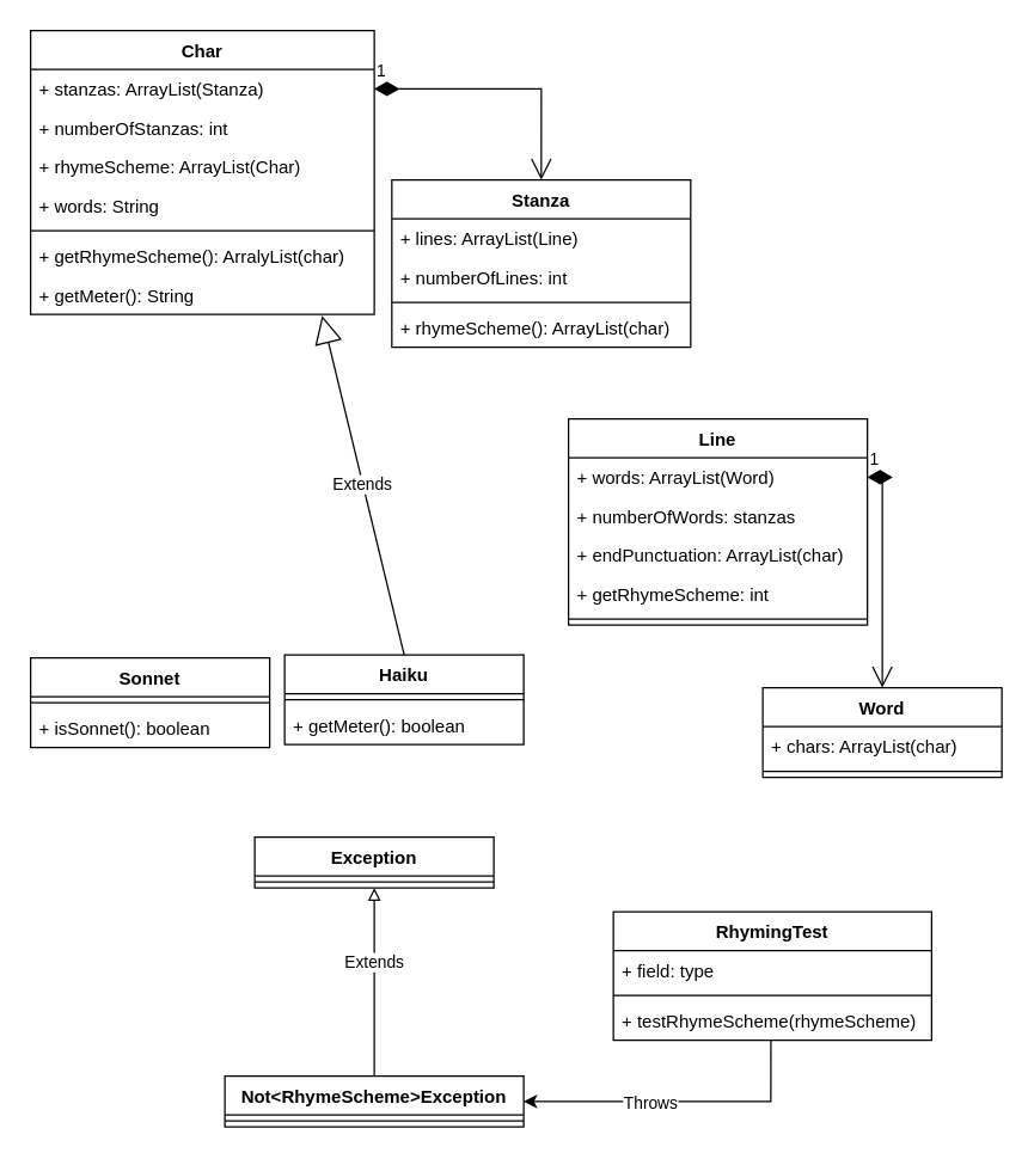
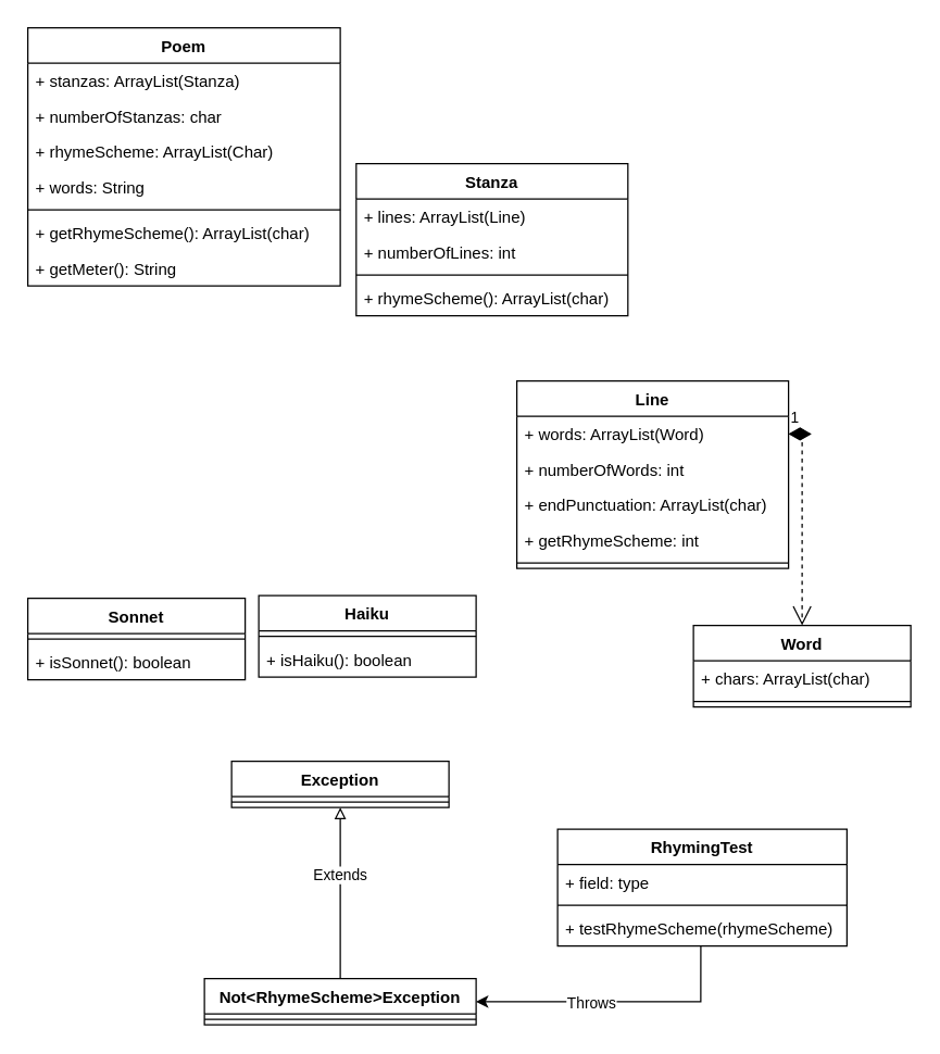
- <mxCell id="2" value="Char" style="swimlane;fontStyle=1;align=center;verticalAlign=top;childLayout=stackLayout;horizontal=1;startSize=26;horizontalStack=0;resizeParent=1;resizeParentMax=0;resizeLast=0;collapsible=1;marginBottom=0;" parent="1" vertex="1"><mxGeometry x="20" y="20" width="230" height="190" as="geometry" /></mxCell>
+ <mxCell id="2" value="Poem" style="swimlane;fontStyle=1;align=center;verticalAlign=top;childLayout=stackLayout;horizontal=1;startSize=26;horizontalStack=0;resizeParent=1;resizeParentMax=0;resizeLast=0;collapsible=1;marginBottom=0;" parent="1" vertex="1"><mxGeometry x="20" y="20" width="230" height="190" as="geometry" /></mxCell>
- <mxCell id="36" value="1" style="endArrow=open;html=1;endSize=12;startArrow=diamondThin;startSize=14;startFill=1;edgeStyle=orthogonalEdgeStyle;align=left;verticalAlign=bottom;rounded=0;exitX=1;exitY=0.5;exitDx=0;exitDy=0;entryX=0.5;entryY=0;entryDx=0;entryDy=0;" parent="1" source="3" target="13" edge="1"><mxGeometry x="-1" y="3" relative="1" as="geometry"><mxPoint x="1350" y="680" as="sourcePoint" /><mxPoint x="1540" y="650" as="targetPoint" /></mxGeometry></mxCell>
- <mxCell id="4" value="+ numberOfStanzas: int" style="text;strokeColor=none;fillColor=none;align=left;verticalAlign=top;spacingLeft=4;spacingRight=4;overflow=hidden;rotatable=0;points=[[0,0.5],[1,0.5]];portConstraint=eastwest;" parent="2" vertex="1"><mxGeometry y="52" width="230" height="26" as="geometry" /></mxCell>
+ <mxCell id="4" value="+ numberOfStanzas: char" style="text;strokeColor=none;fillColor=none;align=left;verticalAlign=top;spacingLeft=4;spacingRight=4;overflow=hidden;rotatable=0;points=[[0,0.5],[1,0.5]];portConstraint=eastwest;" parent="2" vertex="1"><mxGeometry y="52" width="230" height="26" as="geometry" /></mxCell>
- <mxCell id="8" value="+ getRhymeScheme(): ArralyList(char)" style="text;strokeColor=none;fillColor=none;align=left;verticalAlign=top;spacingLeft=4;spacingRight=4;overflow=hidden;rotatable=0;points=[[0,0.5],[1,0.5]];portConstraint=eastwest;" parent="2" vertex="1"><mxGeometry y="138" width="230" height="26" as="geometry" /></mxCell>
+ <mxCell id="8" value="+ getRhymeScheme(): ArrayList(char)" style="text;strokeColor=none;fillColor=none;align=left;verticalAlign=top;spacingLeft=4;spacingRight=4;overflow=hidden;rotatable=0;points=[[0,0.5],[1,0.5]];portConstraint=eastwest;" parent="2" vertex="1"><mxGeometry y="138" width="230" height="26" as="geometry" /></mxCell>
- <mxCell id="38" value="Extends" style="endArrow=block;endSize=16;endFill=0;html=1;rounded=0;exitX=0.5;exitY=0;exitDx=0;exitDy=0;entryX=0.848;entryY=1.038;entryDx=0;entryDy=0;entryPerimeter=0;" parent="1" source="10" target="9" edge="1"><mxGeometry width="160" relative="1" as="geometry"><mxPoint x="870" y="890" as="sourcePoint" /><mxPoint x="1030" y="890" as="targetPoint" /></mxGeometry></mxCell>
- <mxCell id="20" value="+ numberOfWords: stanzas" style="text;strokeColor=none;fillColor=none;align=left;verticalAlign=top;spacingLeft=4;spacingRight=4;overflow=hidden;rotatable=0;points=[[0,0.5],[1,0.5]];portConstraint=eastwest;" parent="18" vertex="1"><mxGeometry y="52" width="200" height="26" as="geometry" /></mxCell>
+ <mxCell id="20" value="+ numberOfWords: int" style="text;strokeColor=none;fillColor=none;align=left;verticalAlign=top;spacingLeft=4;spacingRight=4;overflow=hidden;rotatable=0;points=[[0,0.5],[1,0.5]];portConstraint=eastwest;" parent="18" vertex="1"><mxGeometry y="52" width="200" height="26" as="geometry" /></mxCell>
- <mxCell id="37" value="1" style="endArrow=open;html=1;endSize=12;startArrow=diamondThin;startSize=14;startFill=1;edgeStyle=orthogonalEdgeStyle;align=left;verticalAlign=bottom;rounded=0;exitX=1;exitY=0.5;exitDx=0;exitDy=0;entryX=0.5;entryY=0;entryDx=0;entryDy=0;" parent="1" source="19" target="24" edge="1"><mxGeometry x="-1" y="3" relative="1" as="geometry"><mxPoint x="1350" y="1110" as="sourcePoint" /><mxPoint x="1510" y="1110" as="targetPoint" /></mxGeometry></mxCell>
+ <mxCell id="37" value="1" style="endArrow=open;html=1;endSize=12;startArrow=diamondThin;startSize=14;startFill=1;edgeStyle=orthogonalEdgeStyle;align=left;verticalAlign=bottom;rounded=0;exitX=1;exitY=0.5;exitDx=0;exitDy=0;entryX=0.5;entryY=0;entryDx=0;entryDy=0;dashed=1;" parent="1" source="19" target="24" edge="1"><mxGeometry x="-1" y="3" relative="1" as="geometry"><mxPoint x="1350" y="1110" as="sourcePoint" /><mxPoint x="1510" y="1110" as="targetPoint" /></mxGeometry></mxCell>
- <mxCell id="12" value="+ getMeter(): boolean" style="text;strokeColor=none;fillColor=none;align=left;verticalAlign=top;spacingLeft=4;spacingRight=4;overflow=hidden;rotatable=0;points=[[0,0.5],[1,0.5]];portConstraint=eastwest;" parent="10" vertex="1"><mxGeometry y="34" width="160" height="26" as="geometry" /></mxCell>
+ <mxCell id="12" value="+ isHaiku(): boolean" style="text;strokeColor=none;fillColor=none;align=left;verticalAlign=top;spacingLeft=4;spacingRight=4;overflow=hidden;rotatable=0;points=[[0,0.5],[1,0.5]];portConstraint=eastwest;" parent="10" vertex="1"><mxGeometry y="34" width="160" height="26" as="geometry" /></mxCell>
